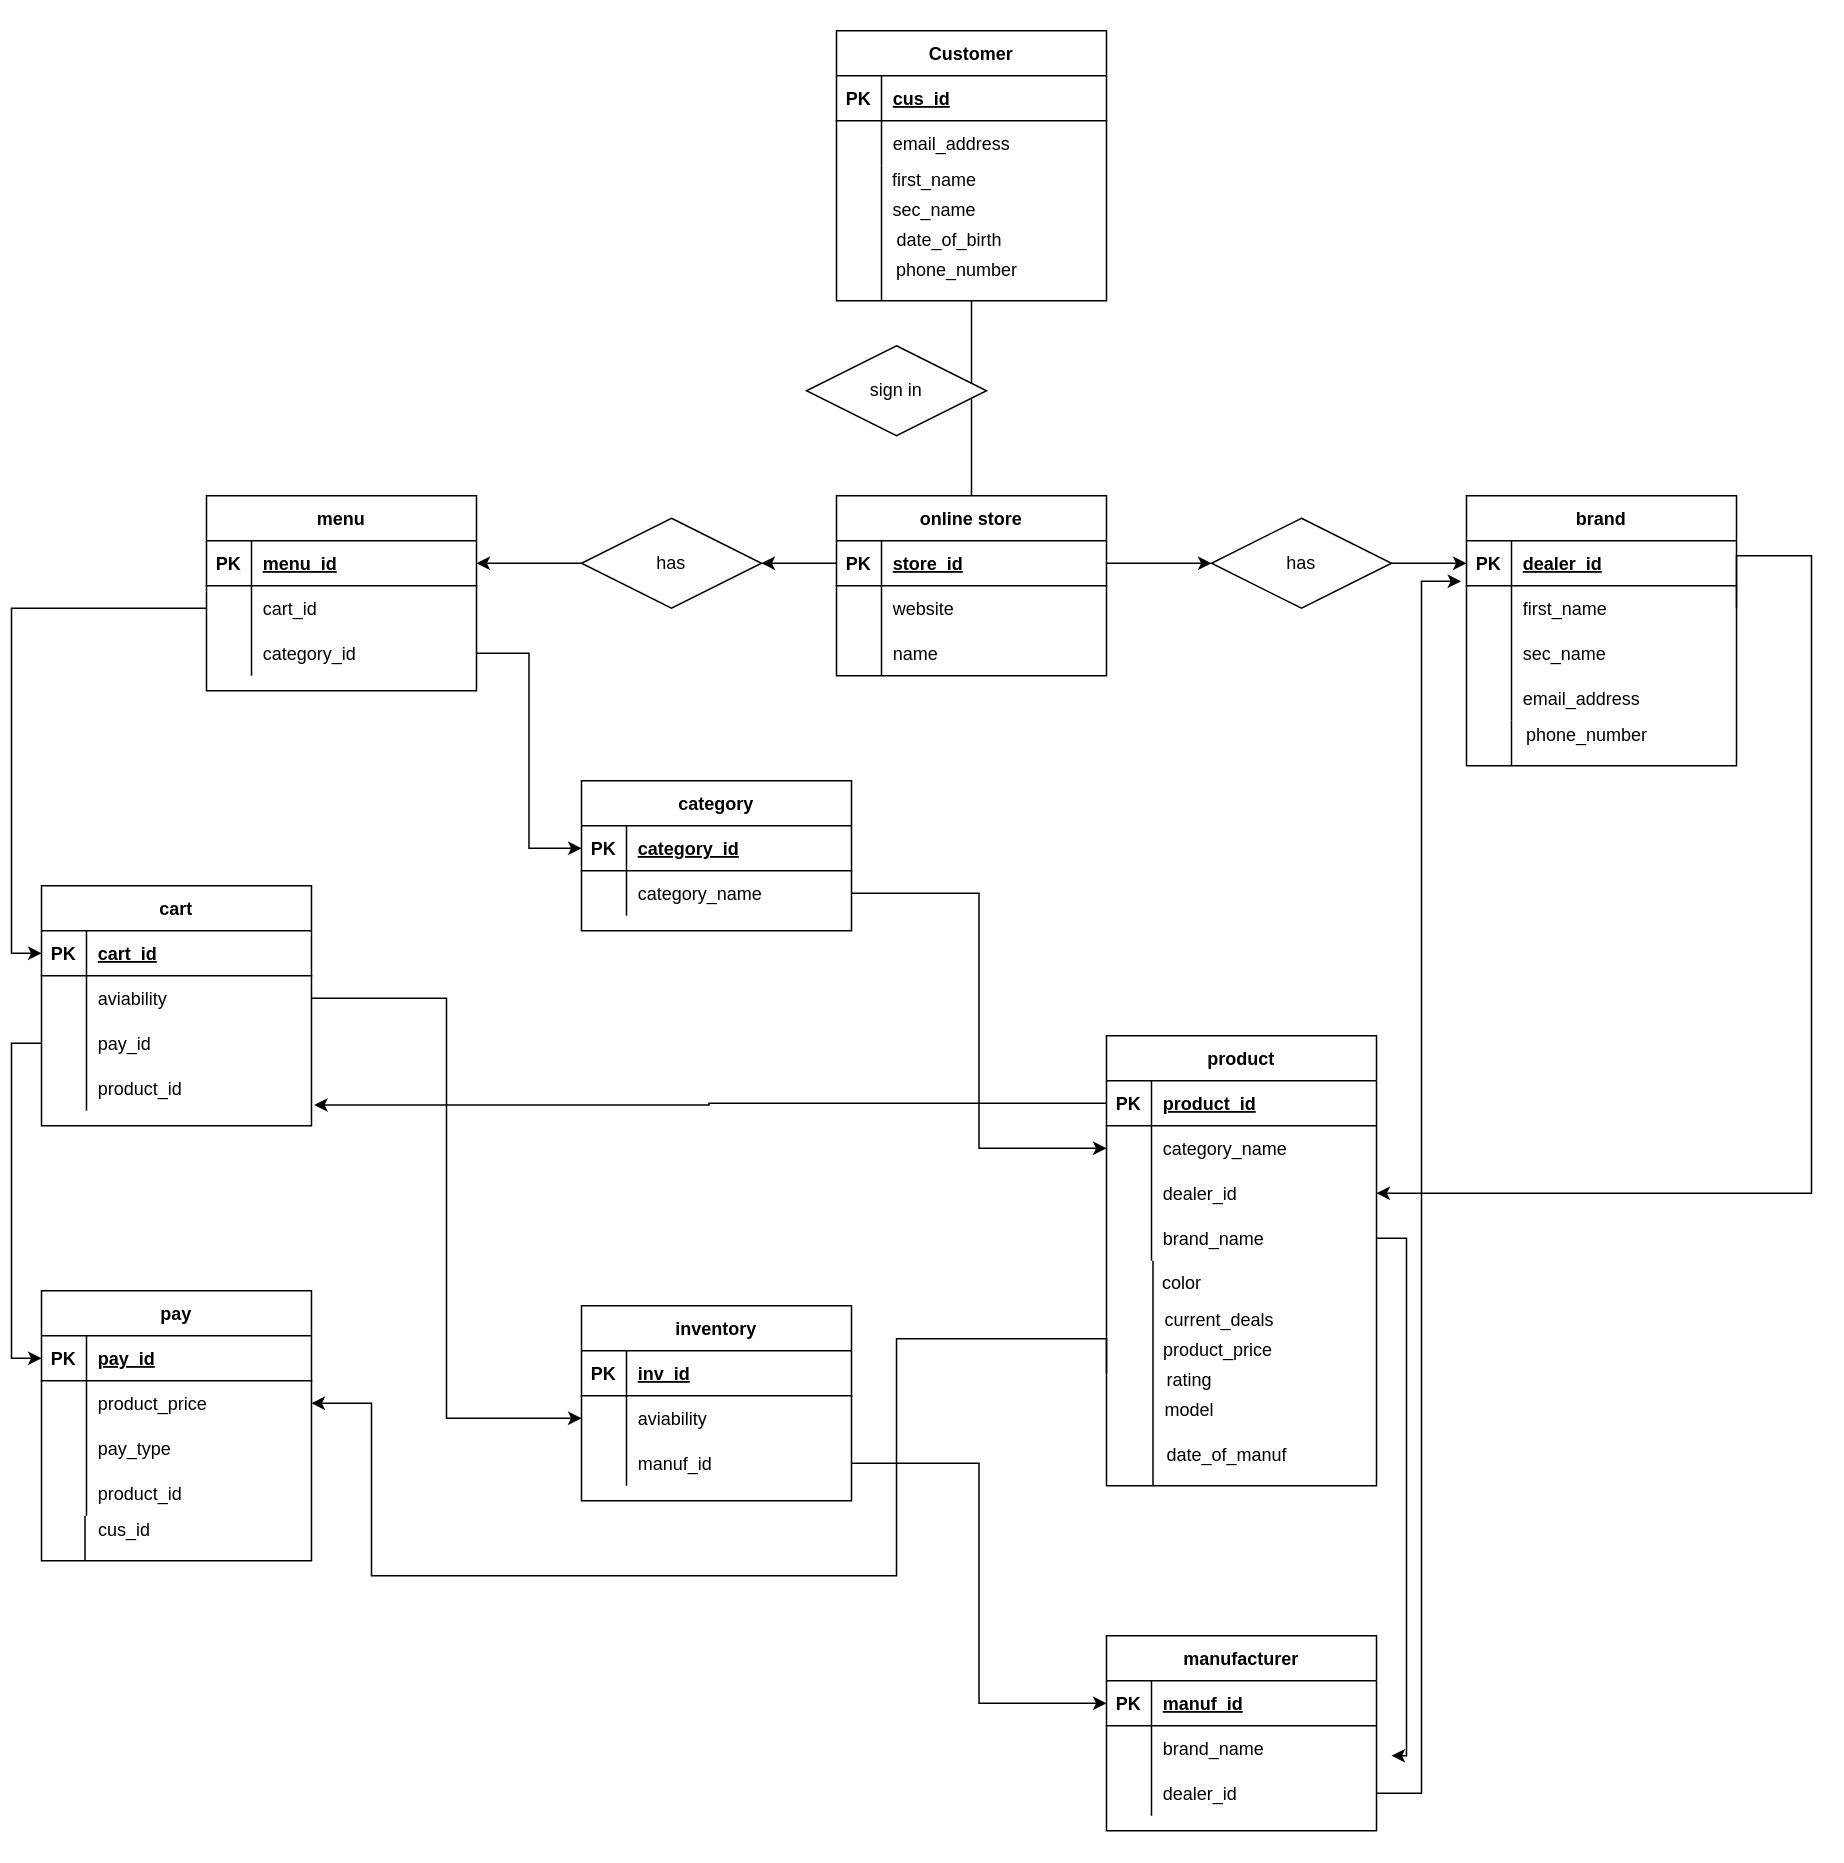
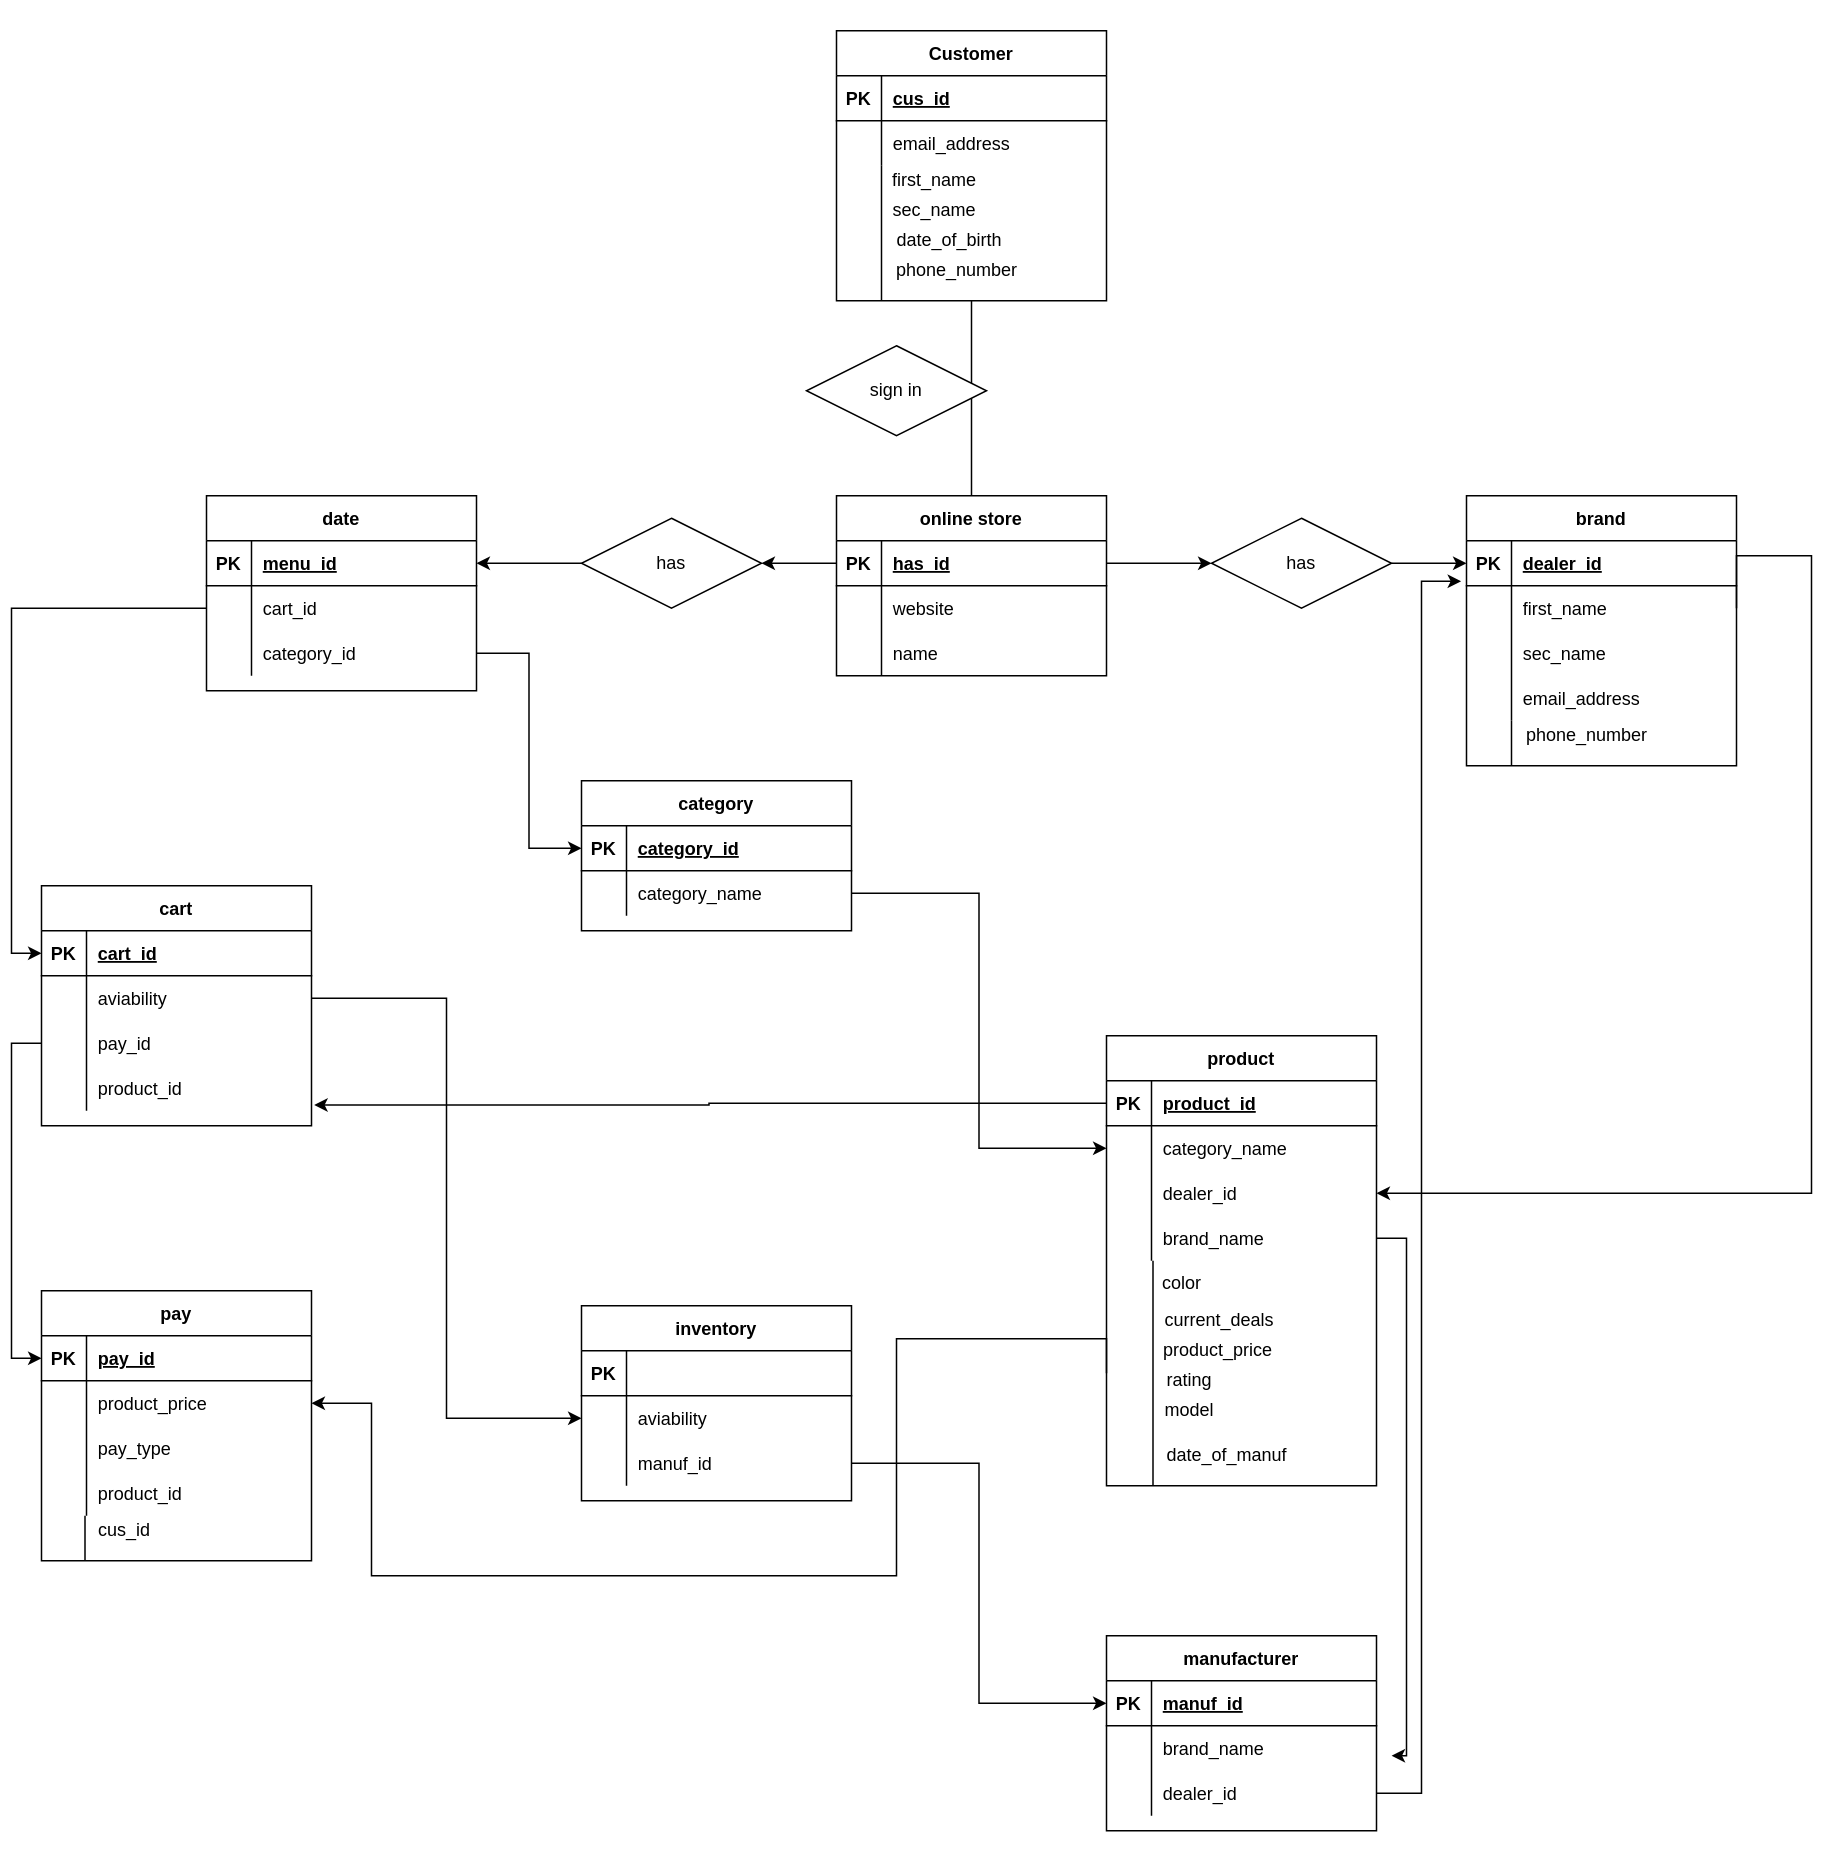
- <mxCell id="21" value="menu" style="shape=table;startSize=30;container=1;collapsible=1;childLayout=tableLayout;fixedRows=1;rowLines=0;fontStyle=1;align=center;resizeLast=1;" parent="1" vertex="1"><mxGeometry x="130" y="330" width="180" height="130" as="geometry" /></mxCell>
+ <mxCell id="21" value="date" style="shape=table;startSize=30;container=1;collapsible=1;childLayout=tableLayout;fixedRows=1;rowLines=0;fontStyle=1;align=center;resizeLast=1;" parent="1" vertex="1"><mxGeometry x="130" y="330" width="180" height="130" as="geometry" /></mxCell>
- <mxCell id="14" value="store_id" style="shape=partialRectangle;connectable=0;fillColor=none;top=0;left=0;bottom=0;right=0;align=left;spacingLeft=6;fontStyle=5;overflow=hidden;" parent="12" vertex="1"><mxGeometry x="30" width="150" height="30" as="geometry"><mxRectangle width="150" height="30" as="alternateBounds" /></mxGeometry></mxCell>
+ <mxCell id="14" value="has_id" style="shape=partialRectangle;connectable=0;fillColor=none;top=0;left=0;bottom=0;right=0;align=left;spacingLeft=6;fontStyle=5;overflow=hidden;" parent="12" vertex="1"><mxGeometry x="30" width="150" height="30" as="geometry"><mxRectangle width="150" height="30" as="alternateBounds" /></mxGeometry></mxCell>
- <mxCell id="99" value="inv_id" style="shape=partialRectangle;connectable=0;fillColor=none;top=0;left=0;bottom=0;right=0;align=left;spacingLeft=6;fontStyle=5;overflow=hidden;" parent="97" vertex="1"><mxGeometry x="30" width="150" height="30" as="geometry"><mxRectangle width="150" height="30" as="alternateBounds" /></mxGeometry></mxCell>
